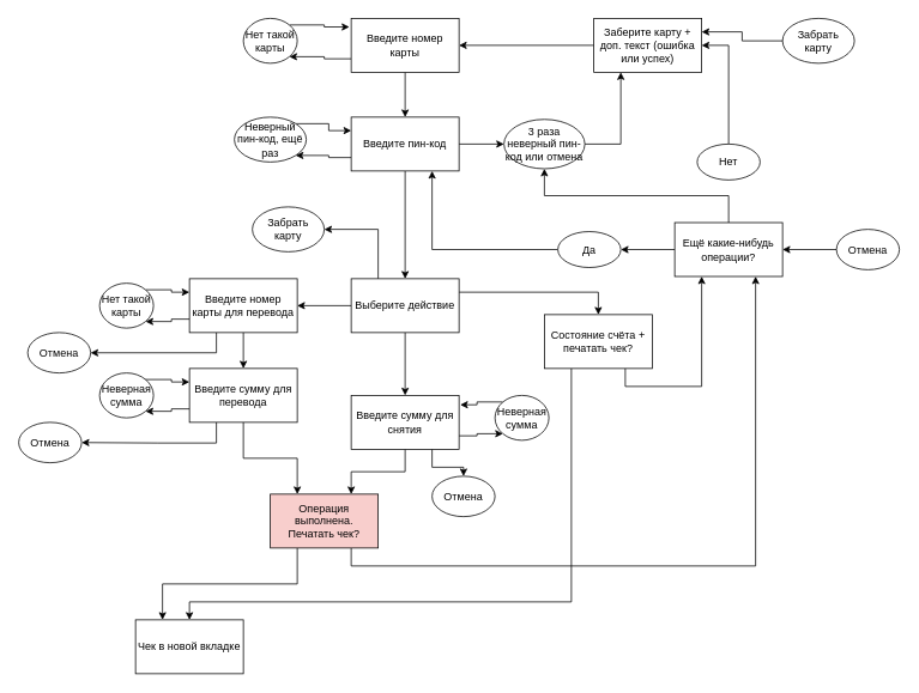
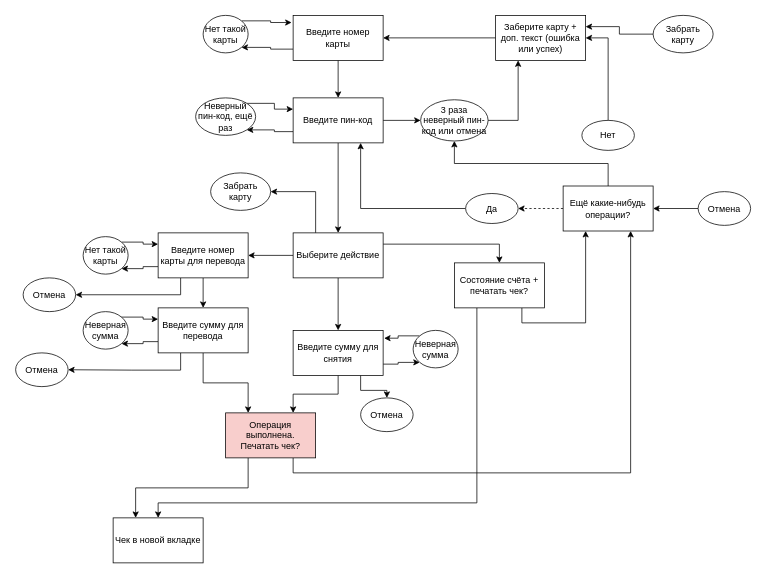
- <mxCell id="49" style="edgeStyle=orthogonalEdgeStyle;rounded=0;orthogonalLoop=1;jettySize=auto;html=1;exitX=0;exitY=0.5;exitDx=0;exitDy=0;entryX=1;entryY=0.5;entryDx=0;entryDy=0;" edge="1" parent="1" source="51" target="53"><mxGeometry relative="1" as="geometry" /></mxCell>
+ <mxCell id="49" style="edgeStyle=orthogonalEdgeStyle;rounded=0;orthogonalLoop=1;jettySize=auto;html=1;exitX=0;exitY=0.5;exitDx=0;exitDy=0;entryX=1;entryY=0.5;entryDx=0;entryDy=0;dashed=1;" edge="1" parent="1" source="51" target="53"><mxGeometry relative="1" as="geometry" /></mxCell>
